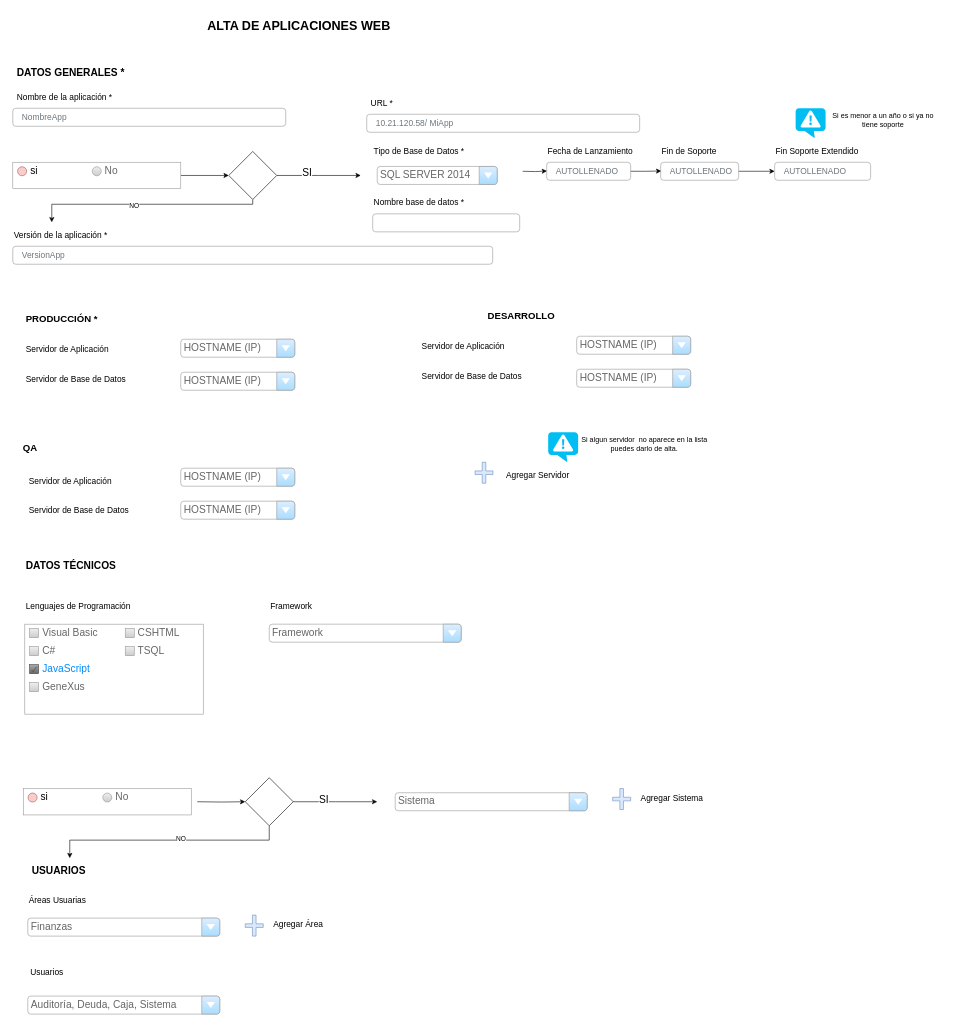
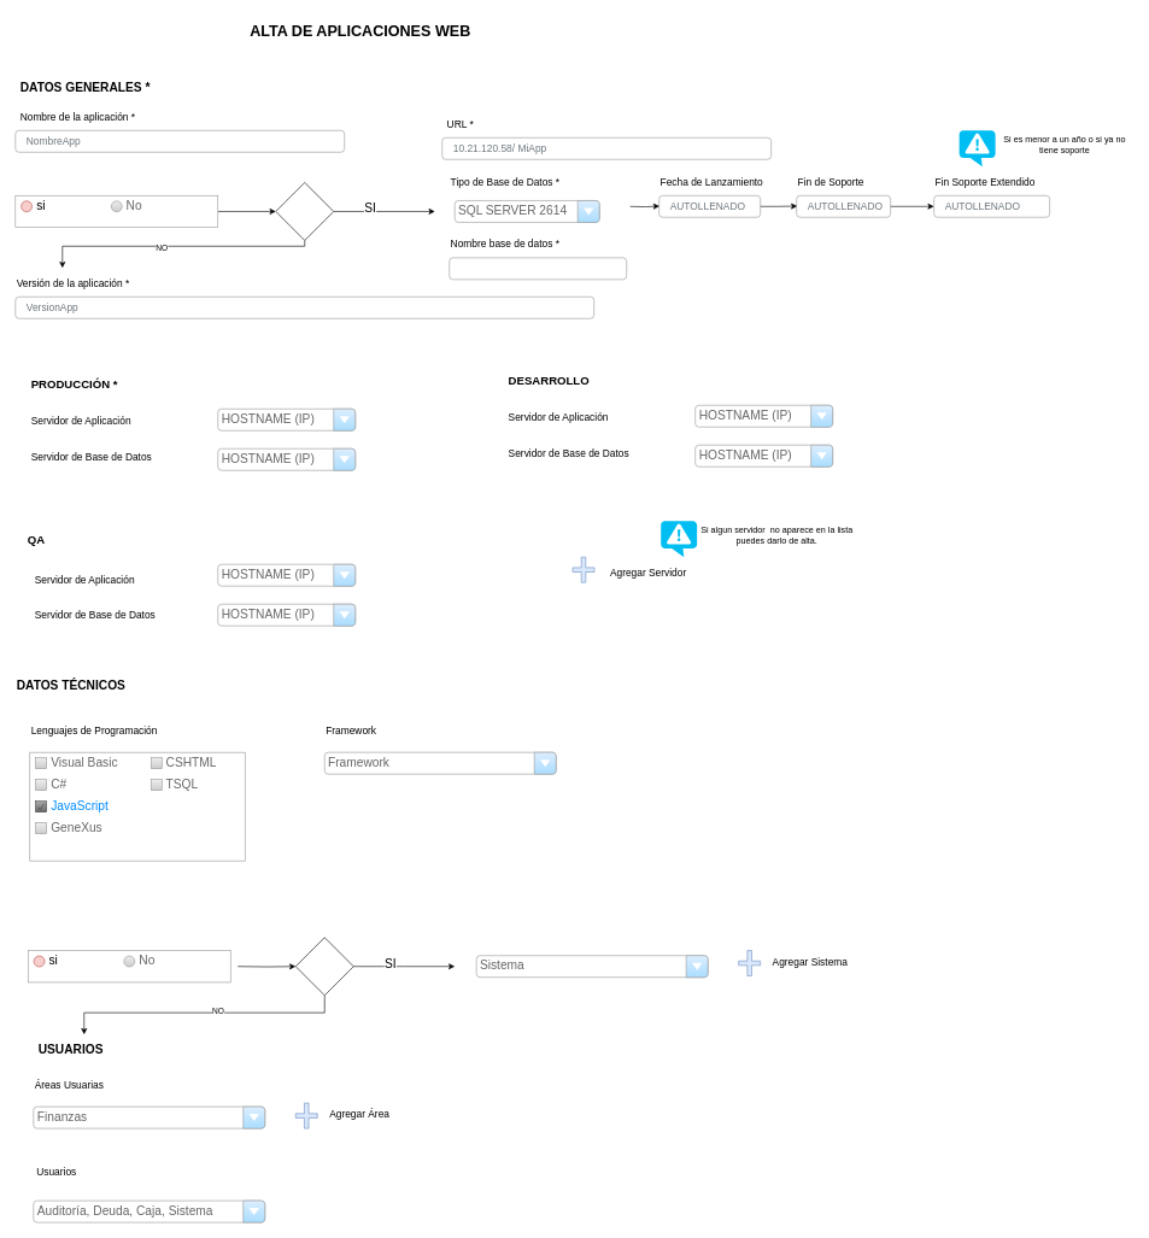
- <mxCell id="45" value="SQL SERVER 2014" style="strokeWidth=1;shadow=0;dashed=0;align=center;html=1;shape=mxgraph.mockup.forms.comboBox;strokeColor=#999999;fillColor=#ddeeff;align=left;fillColor2=#aaddff;mainText=;fontColor=#666666;fontSize=17;spacingLeft=3;" vertex="1" parent="1"><mxGeometry x="628" y="277" width="200" height="30" as="geometry" /></mxCell>
+ <mxCell id="45" value="SQL SERVER 2614" style="strokeWidth=1;shadow=0;dashed=0;align=center;html=1;shape=mxgraph.mockup.forms.comboBox;strokeColor=#999999;fillColor=#ddeeff;align=left;fillColor2=#aaddff;mainText=;fontColor=#666666;fontSize=17;spacingLeft=3;" vertex="1" parent="1"><mxGeometry x="628" y="277" width="200" height="30" as="geometry" /></mxCell>
- <mxCell id="16" value="DESARROLLO" style="fillColor=none;strokeColor=none;align=left;fontSize=16;fontStyle=1" vertex="1" parent="1"><mxGeometry x="810.5" y="505" width="130" height="40" as="geometry" /></mxCell>
+ <mxCell id="16" value="DESARROLLO" style="fillColor=none;strokeColor=none;align=left;fontSize=16;fontStyle=1" vertex="1" parent="1"><mxGeometry x="700.5" y="505" width="130" height="40" as="geometry" /></mxCell>
- <mxCell id="9" value="DATOS TÉCNICOS" style="fillColor=none;strokeColor=none;align=left;fontSize=17;fontStyle=1" vertex="1" parent="1"><mxGeometry x="40.5" y="921" width="260" height="40" as="geometry" /></mxCell>
+ <mxCell id="9" value="DATOS TÉCNICOS" style="fillColor=none;strokeColor=none;align=left;fontSize=17;fontStyle=1" vertex="1" parent="1"><mxGeometry x="20.5" y="926" width="260" height="40" as="geometry" /></mxCell>
